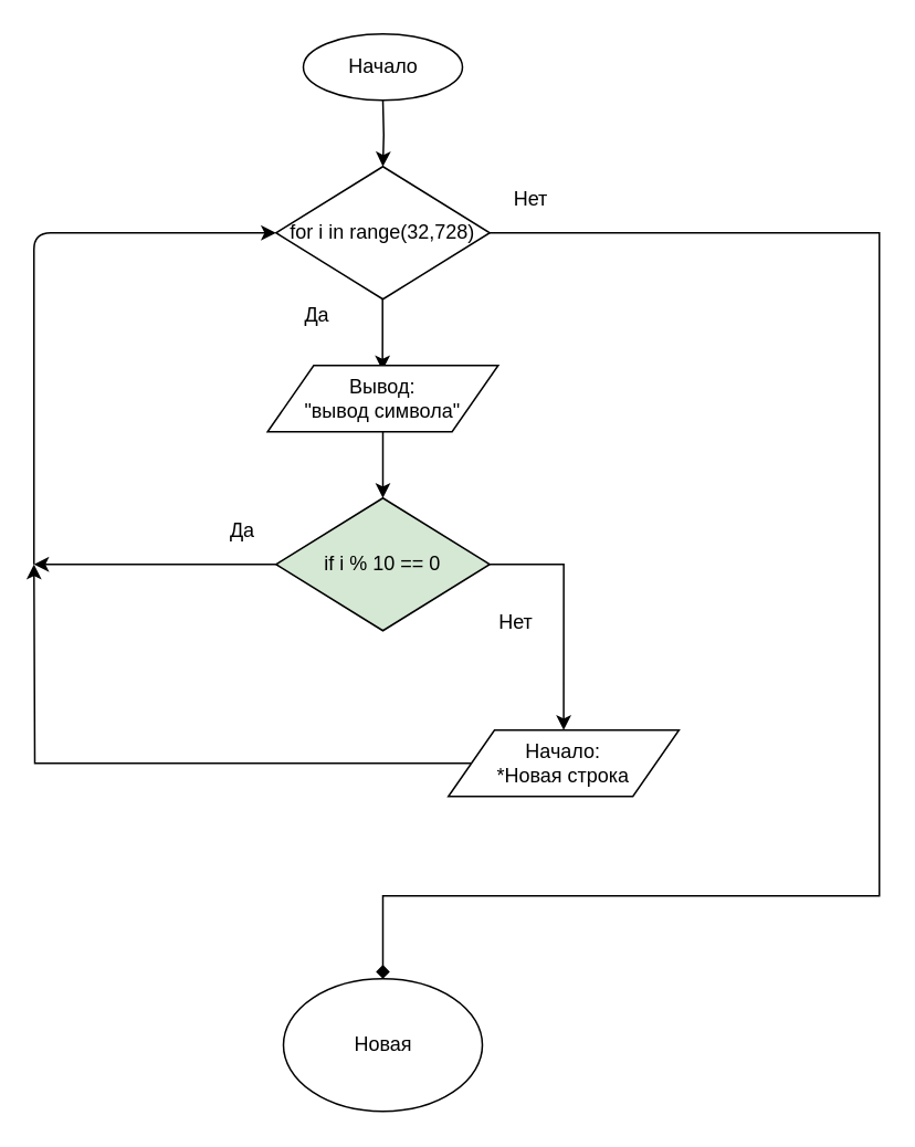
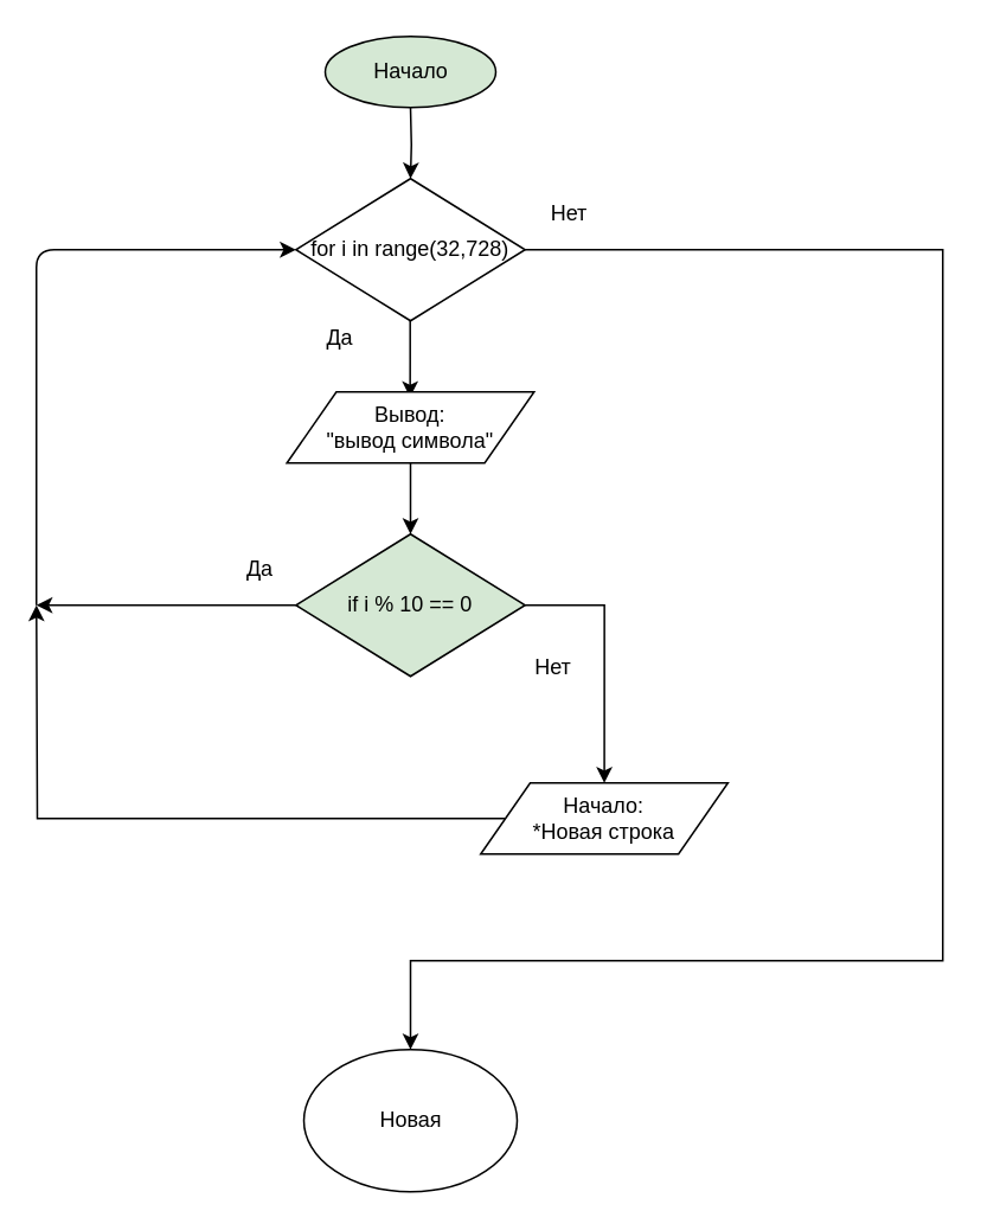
- <mxCell id="2" value="Начало" style="ellipse;whiteSpace=wrap;html=1;" vertex="1" parent="1"><mxGeometry x="182.5" y="20" width="96" height="40" as="geometry" /></mxCell>
+ <mxCell id="2" value="Начало" style="ellipse;whiteSpace=wrap;html=1;fillColor=#d5e8d4;" vertex="1" parent="1"><mxGeometry x="182.5" y="20" width="96" height="40" as="geometry" /></mxCell>
- <mxCell id="4" style="edgeStyle=orthogonalEdgeStyle;rounded=0;orthogonalLoop=1;jettySize=auto;html=1;exitX=1;exitY=0.5;exitDx=0;exitDy=0;entryX=0.5;entryY=0;entryDx=0;entryDy=0;endArrow=diamond;" edge="1" parent="1" source="5" target="6"><mxGeometry relative="1" as="geometry"><Array as="points"><mxPoint x="530" y="140" /><mxPoint x="530" y="540" /><mxPoint x="231" y="540" /></Array></mxGeometry></mxCell>
+ <mxCell id="4" style="edgeStyle=orthogonalEdgeStyle;rounded=0;orthogonalLoop=1;jettySize=auto;html=1;exitX=1;exitY=0.5;exitDx=0;exitDy=0;entryX=0.5;entryY=0;entryDx=0;entryDy=0;" edge="1" parent="1" source="5" target="6"><mxGeometry relative="1" as="geometry"><Array as="points"><mxPoint x="530" y="140" /><mxPoint x="530" y="540" /><mxPoint x="231" y="540" /></Array></mxGeometry></mxCell>
